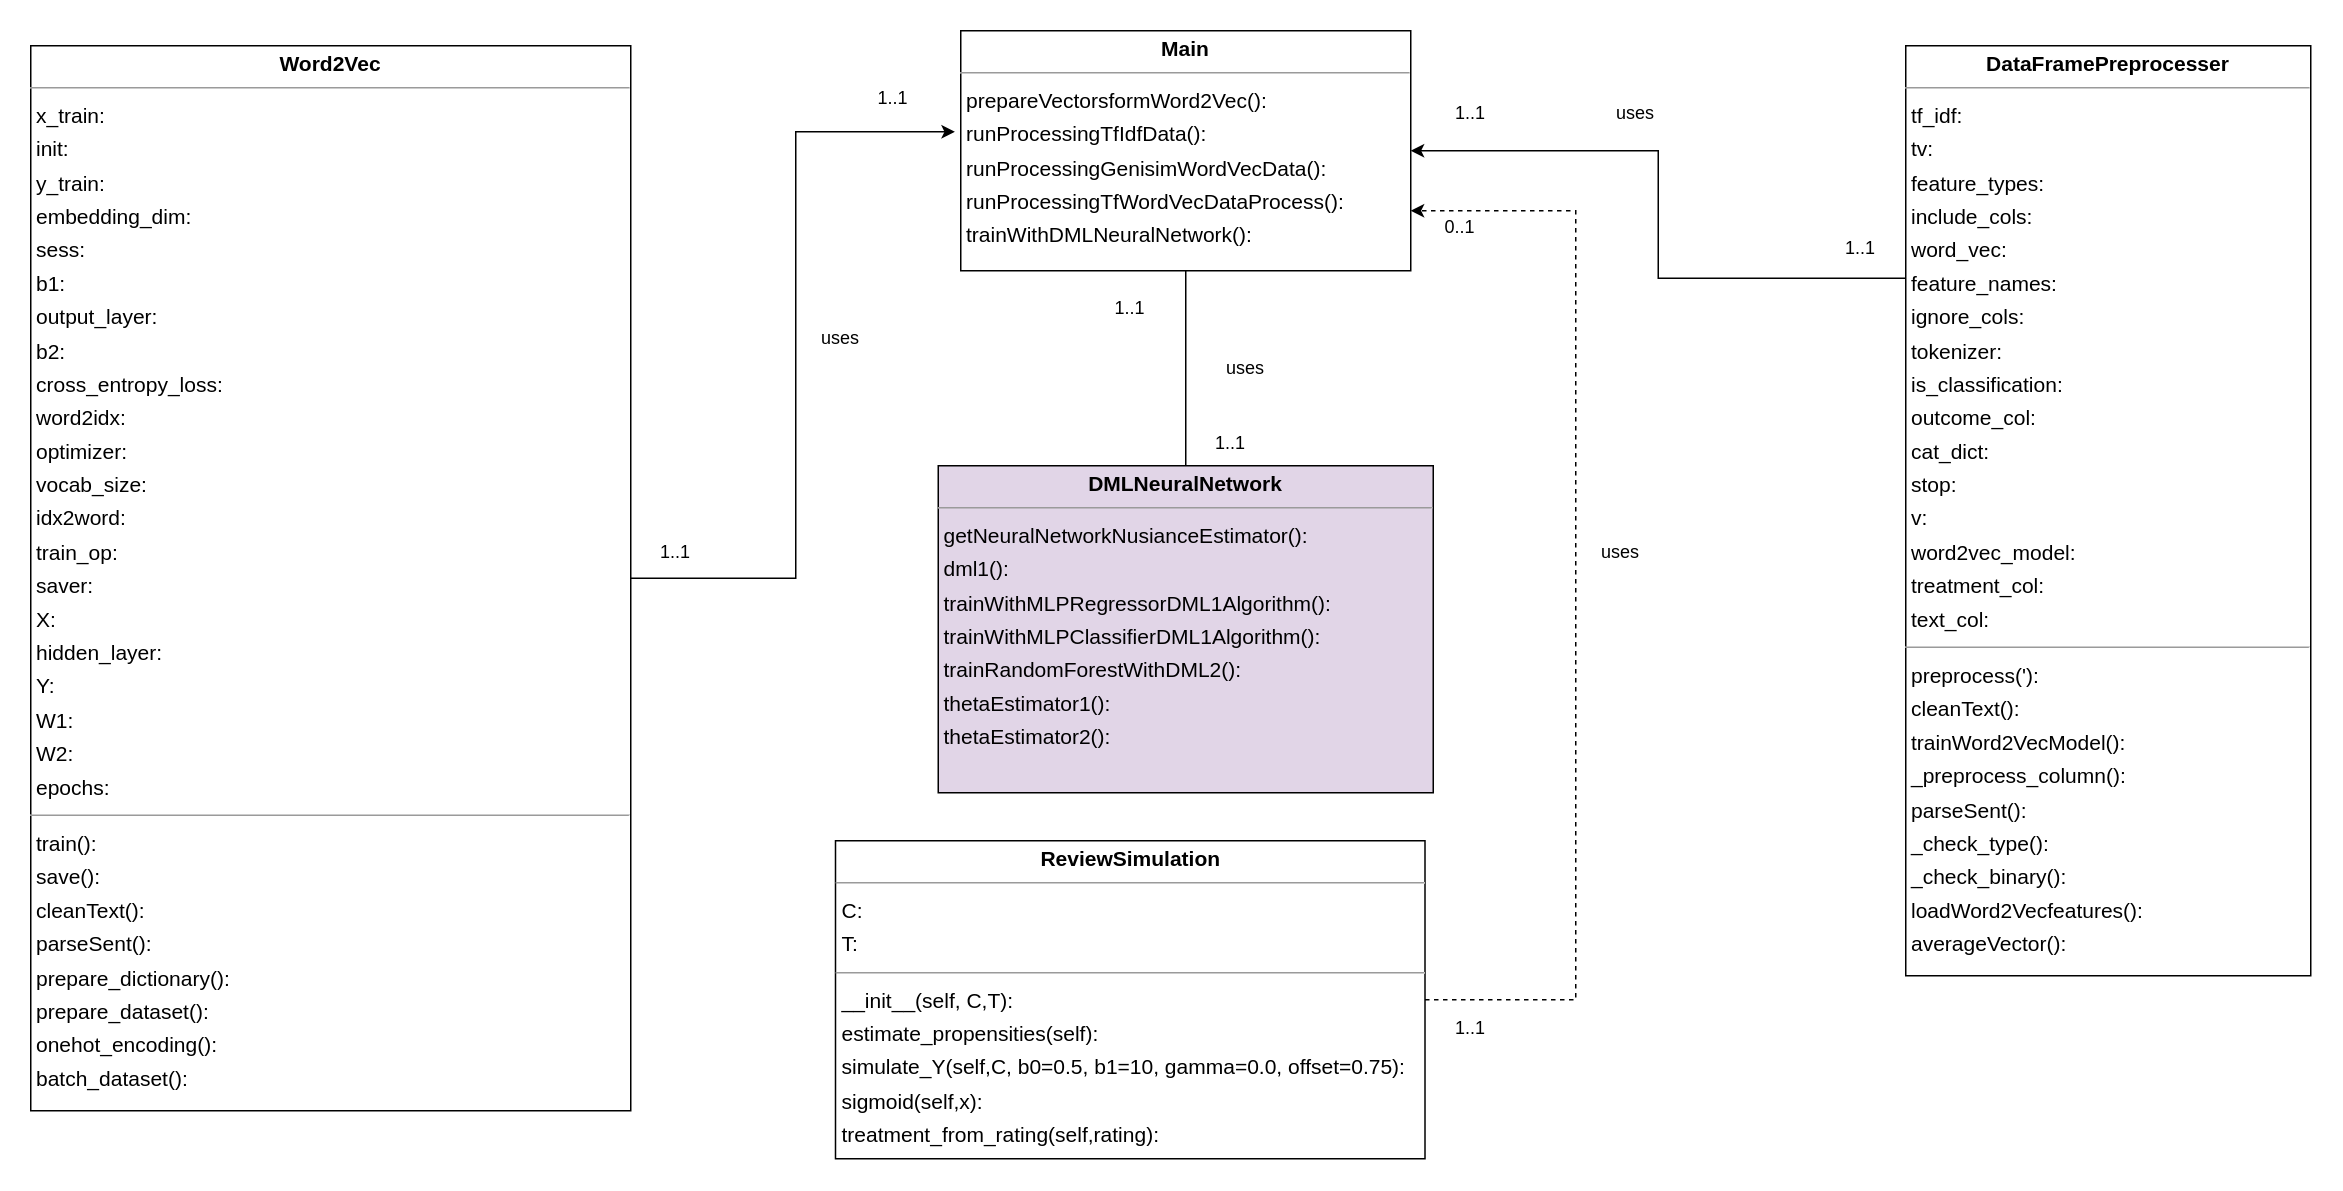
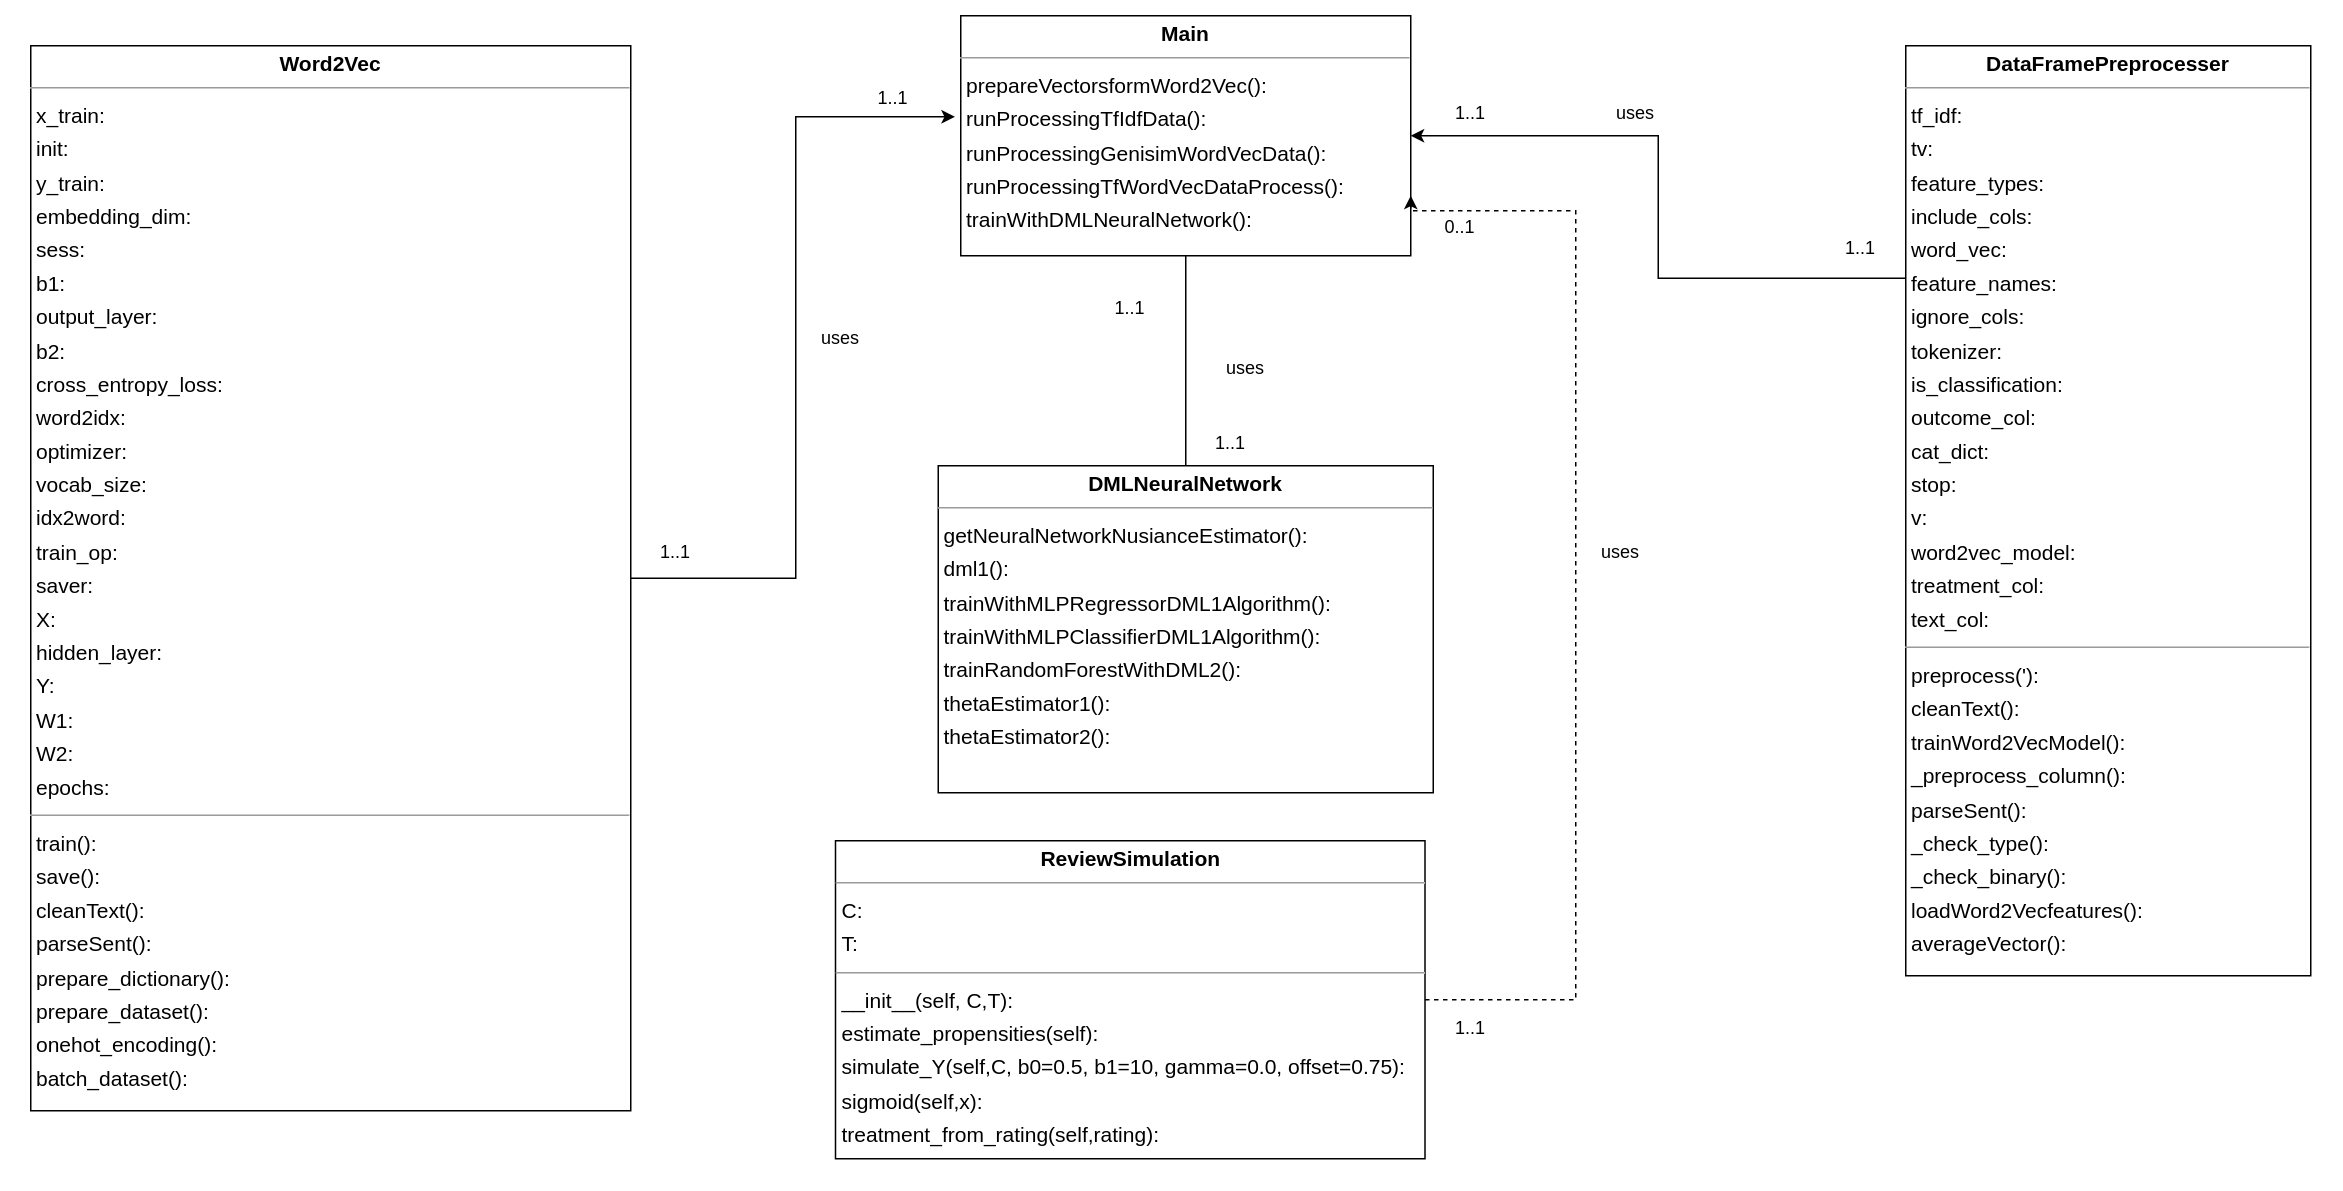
- <mxCell id="6" value="&lt;p style=&quot;margin:0px;margin-top:4px;text-align:center;&quot;&gt;&lt;b&gt;Main&lt;/b&gt;&lt;/p&gt;&lt;hr size=&quot;1&quot;&gt;&lt;p style=&quot;margin:0 0 0 4px;line-height:1.6;&quot;&gt; prepareVectorsformWord2Vec(): &lt;br&gt; runProcessingTfIdfData(): &lt;br&gt; runProcessingGenisimWordVecData(): &lt;br&gt; runProcessingTfWordVecDataProcess(): &lt;br&gt; trainWithDMLNeuralNetwork(): &lt;/p&gt;" style="verticalAlign=top;align=left;overflow=fill;fontSize=14;fontFamily=Helvetica;html=1;rounded=0;shadow=0;comic=0;labelBackgroundColor=none;strokeWidth=1;" parent="1" vertex="1"><mxGeometry x="640" y="20" width="300" height="160" as="geometry" /></mxCell>
+ <mxCell id="6" value="&lt;p style=&quot;margin:0px;margin-top:4px;text-align:center;&quot;&gt;&lt;b&gt;Main&lt;/b&gt;&lt;/p&gt;&lt;hr size=&quot;1&quot;&gt;&lt;p style=&quot;margin:0 0 0 4px;line-height:1.6;&quot;&gt; prepareVectorsformWord2Vec(): &lt;br&gt; runProcessingTfIdfData(): &lt;br&gt; runProcessingGenisimWordVecData(): &lt;br&gt; runProcessingTfWordVecDataProcess(): &lt;br&gt; trainWithDMLNeuralNetwork(): &lt;/p&gt;" style="verticalAlign=top;align=left;overflow=fill;fontSize=14;fontFamily=Helvetica;html=1;rounded=0;shadow=0;comic=0;labelBackgroundColor=none;strokeWidth=1;" parent="1" vertex="1"><mxGeometry x="640" y="10" width="300" height="160" as="geometry" /></mxCell>
- <mxCell id="3" value="&lt;p style=&quot;margin:0px;margin-top:4px;text-align:center;&quot;&gt;&lt;b&gt;DMLNeuralNetwork&lt;/b&gt;&lt;/p&gt;&lt;hr size=&quot;1&quot;&gt;&lt;p style=&quot;margin:0 0 0 4px;line-height:1.6;&quot;&gt; getNeuralNetworkNusianceEstimator(): &lt;br&gt; dml1(): &lt;br&gt; trainWithMLPRegressorDML1Algorithm(): &lt;br&gt; trainWithMLPClassifierDML1Algorithm(): &lt;br&gt; trainRandomForestWithDML2(): &lt;br&gt; thetaEstimator1(): &lt;br&gt; thetaEstimator2(): &lt;/p&gt;" style="verticalAlign=top;align=left;overflow=fill;fontSize=14;fontFamily=Helvetica;html=1;rounded=0;shadow=0;comic=0;labelBackgroundColor=none;strokeWidth=1;fillColor=#e1d5e7;" parent="1" vertex="1"><mxGeometry x="625" y="310" width="330" height="218" as="geometry" /></mxCell>
+ <mxCell id="3" value="&lt;p style=&quot;margin:0px;margin-top:4px;text-align:center;&quot;&gt;&lt;b&gt;DMLNeuralNetwork&lt;/b&gt;&lt;/p&gt;&lt;hr size=&quot;1&quot;&gt;&lt;p style=&quot;margin:0 0 0 4px;line-height:1.6;&quot;&gt; getNeuralNetworkNusianceEstimator(): &lt;br&gt; dml1(): &lt;br&gt; trainWithMLPRegressorDML1Algorithm(): &lt;br&gt; trainWithMLPClassifierDML1Algorithm(): &lt;br&gt; trainRandomForestWithDML2(): &lt;br&gt; thetaEstimator1(): &lt;br&gt; thetaEstimator2(): &lt;/p&gt;" style="verticalAlign=top;align=left;overflow=fill;fontSize=14;fontFamily=Helvetica;html=1;rounded=0;shadow=0;comic=0;labelBackgroundColor=none;strokeWidth=1;" parent="1" vertex="1"><mxGeometry x="625" y="310" width="330" height="218" as="geometry" /></mxCell>
